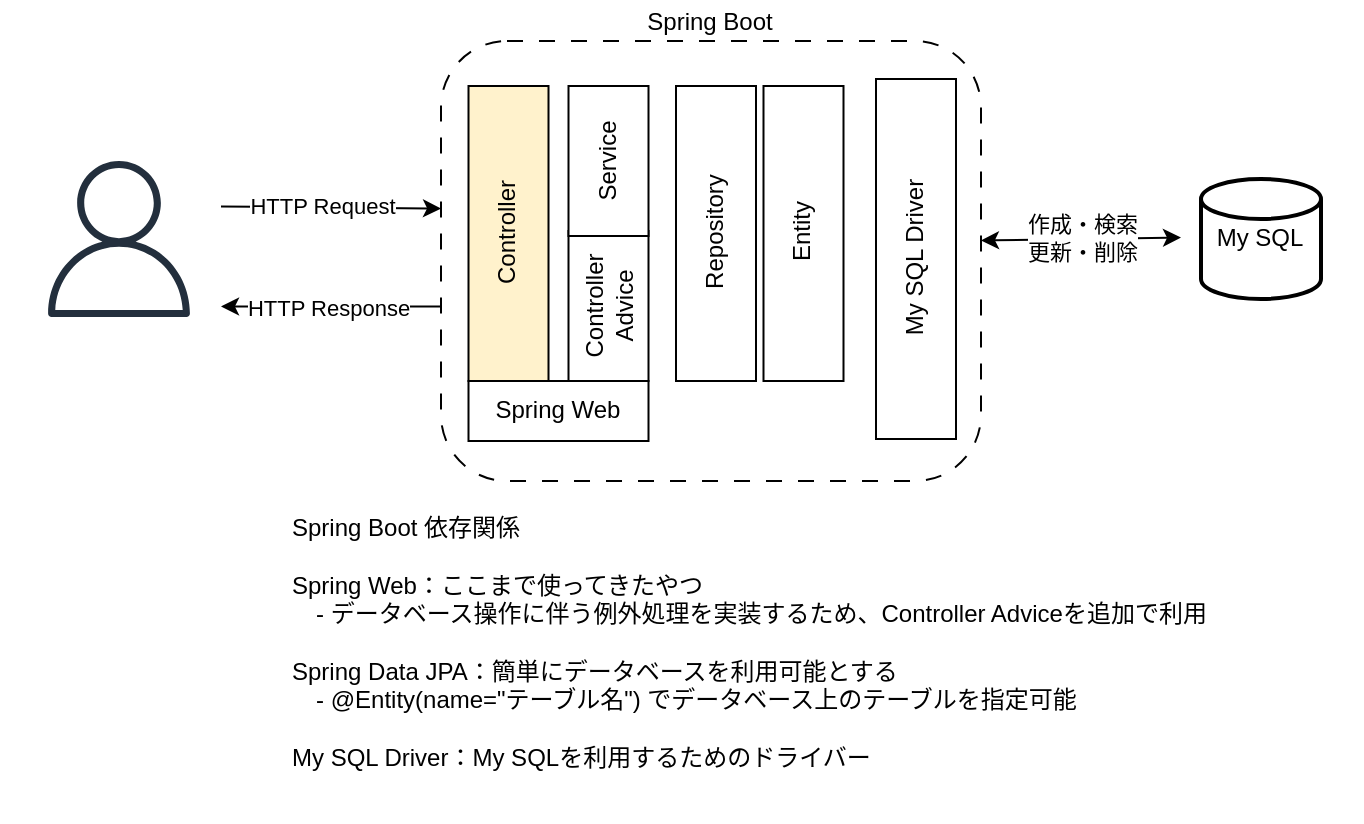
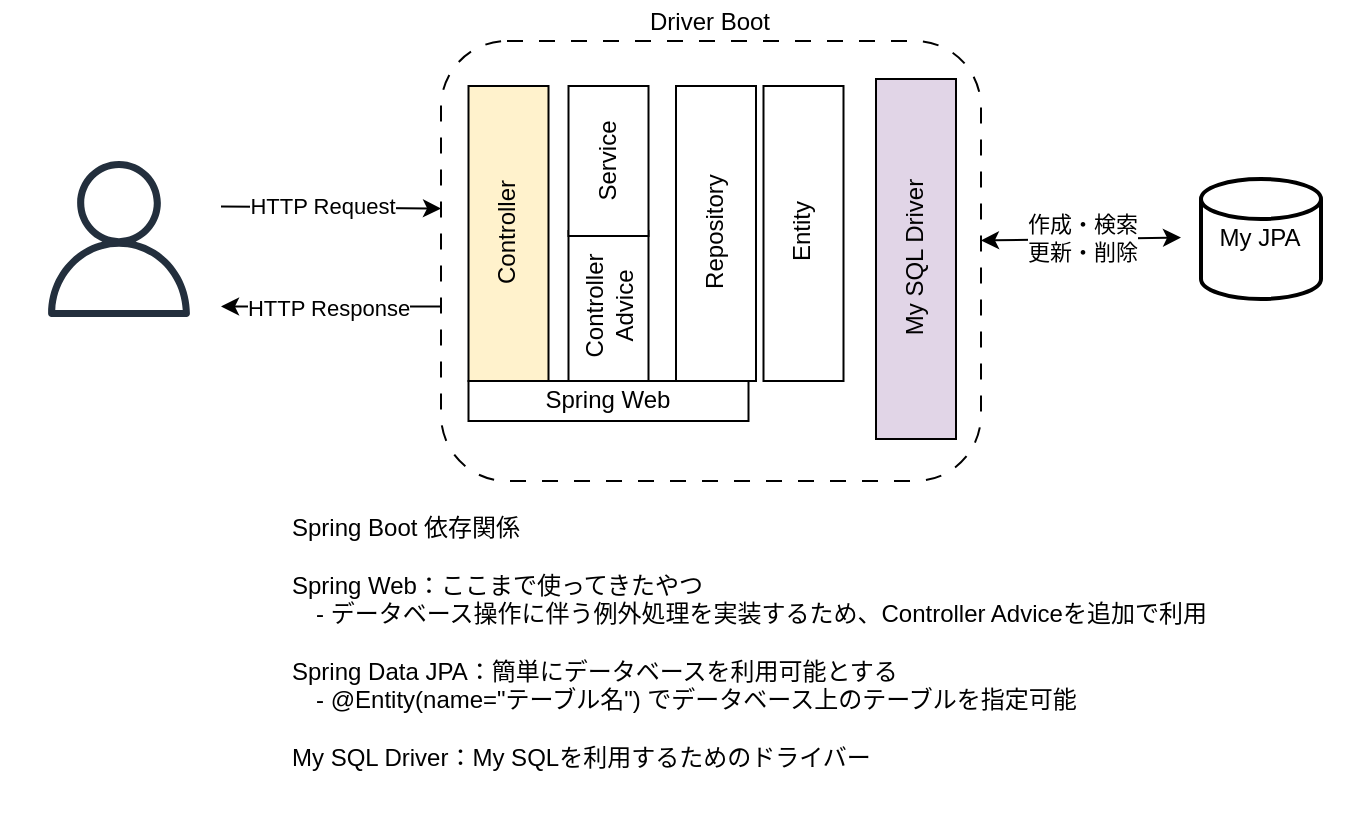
- <mxCell id="2" value="&lt;div style=&quot;text-align: justify;&quot;&gt;&lt;span style=&quot;background-color: initial;&quot;&gt;Spring Boot&lt;/span&gt;&lt;/div&gt;" style="rounded=1;whiteSpace=wrap;html=1;fillColor=none;dashed=1;dashPattern=8 8;labelPosition=center;verticalLabelPosition=top;align=center;verticalAlign=bottom;" vertex="1" parent="1"><mxGeometry x="220" y="20" width="270" height="220" as="geometry" /></mxCell>
+ <mxCell id="2" value="&lt;div style=&quot;text-align: justify;&quot;&gt;&lt;span style=&quot;background-color: initial;&quot;&gt;Driver Boot&lt;/span&gt;&lt;/div&gt;" style="rounded=1;whiteSpace=wrap;html=1;fillColor=none;dashed=1;dashPattern=8 8;labelPosition=center;verticalLabelPosition=top;align=center;verticalAlign=bottom;" vertex="1" parent="1"><mxGeometry x="220" y="20" width="270" height="220" as="geometry" /></mxCell>
- <mxCell id="11" value="My SQL" style="strokeWidth=2;html=1;shape=mxgraph.flowchart.database;whiteSpace=wrap;" vertex="1" parent="1"><mxGeometry x="600" y="89" width="60" height="60" as="geometry" /></mxCell>
+ <mxCell id="11" value="My JPA" style="strokeWidth=2;html=1;shape=mxgraph.flowchart.database;whiteSpace=wrap;" vertex="1" parent="1"><mxGeometry x="600" y="89" width="60" height="60" as="geometry" /></mxCell>
- <mxCell id="10" value="My SQL Driver" style="rounded=0;whiteSpace=wrap;html=1;rotation=-90;" vertex="1" parent="1"><mxGeometry x="367.5" y="109" width="180" height="40" as="geometry" /></mxCell>
+ <mxCell id="10" value="My SQL Driver" style="rounded=0;whiteSpace=wrap;html=1;rotation=-90;fillColor=#e1d5e7;" vertex="1" parent="1"><mxGeometry x="367.5" y="109" width="180" height="40" as="geometry" /></mxCell>
- <mxCell id="4" value="Spring Web" style="rounded=0;whiteSpace=wrap;html=1;" vertex="1" parent="1"><mxGeometry x="233.75" y="190" width="90" height="30" as="geometry" /></mxCell>
+ <mxCell id="4" value="Spring Web" style="rounded=0;whiteSpace=wrap;html=1;" vertex="1" parent="1"><mxGeometry x="233.75" y="190" width="140" height="20" as="geometry" /></mxCell>
